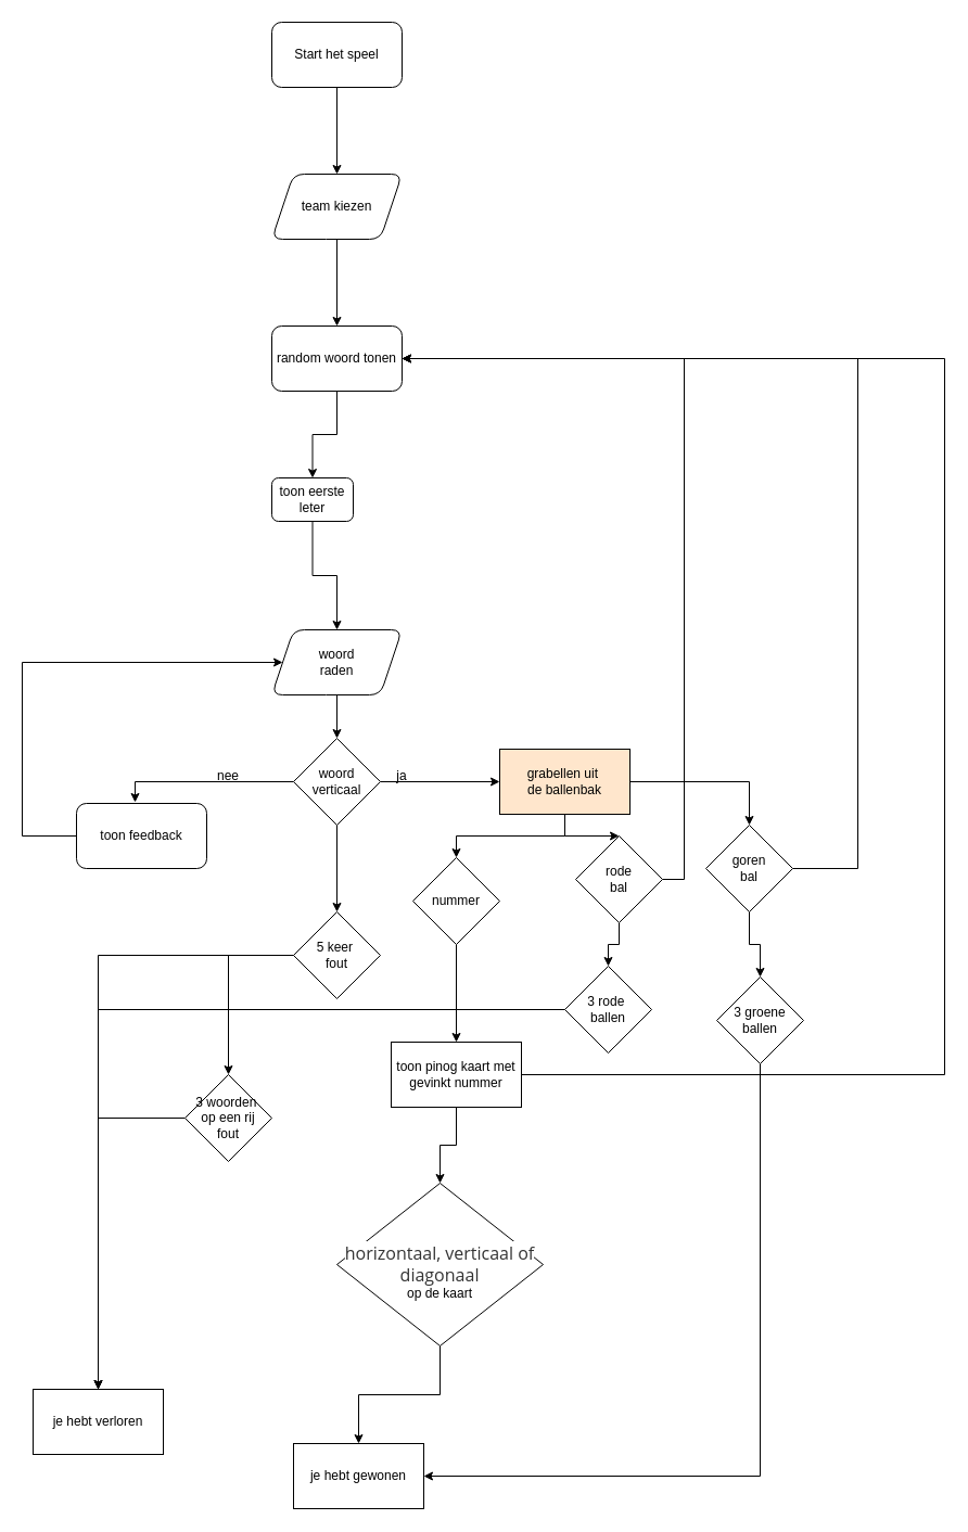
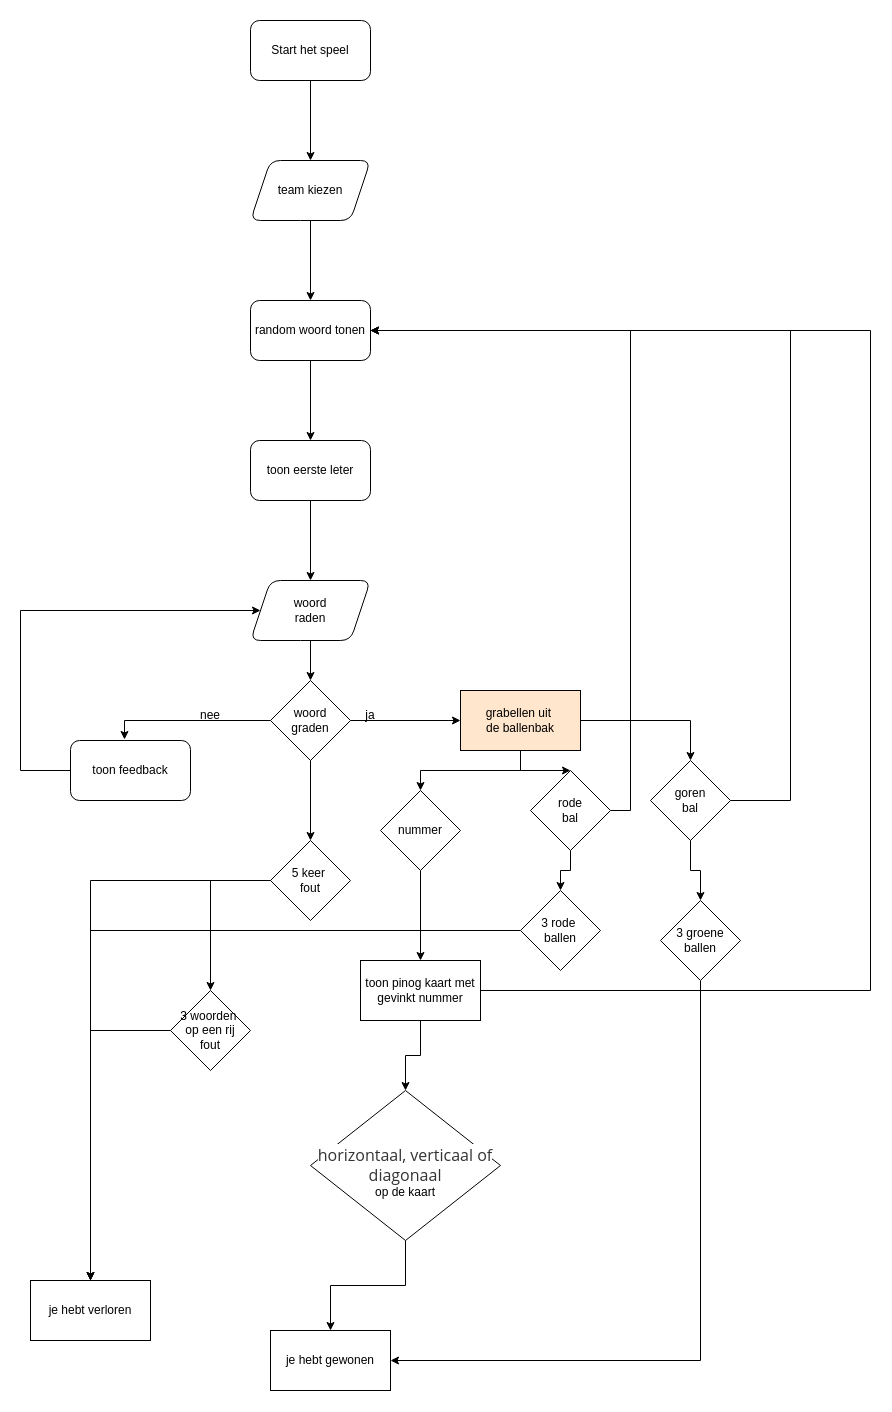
- <mxCell id="9" value="toon eerste leter" style="whiteSpace=wrap;html=1;rounded=1;" vertex="1" parent="1"><mxGeometry x="250" y="440" width="75" height="40" as="geometry" /></mxCell>
+ <mxCell id="9" value="toon eerste leter" style="whiteSpace=wrap;html=1;rounded=1;" vertex="1" parent="1"><mxGeometry x="250" y="440" width="120" height="60" as="geometry" /></mxCell>
- <mxCell id="15" value="woord&lt;br&gt;verticaal" style="rhombus;whiteSpace=wrap;html=1;" vertex="1" parent="1"><mxGeometry x="270" y="680" width="80" height="80" as="geometry" /></mxCell>
+ <mxCell id="15" value="woord&lt;br&gt;graden" style="rhombus;whiteSpace=wrap;html=1;" vertex="1" parent="1"><mxGeometry x="270" y="680" width="80" height="80" as="geometry" /></mxCell>
